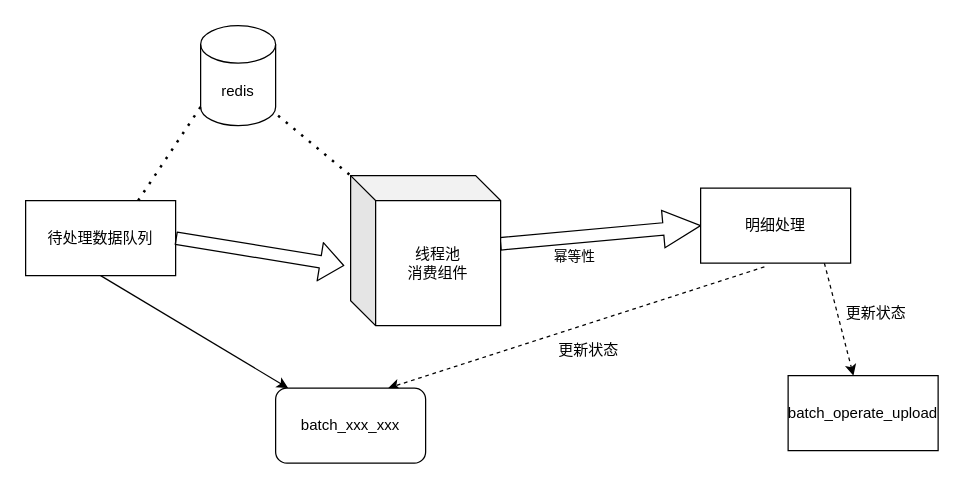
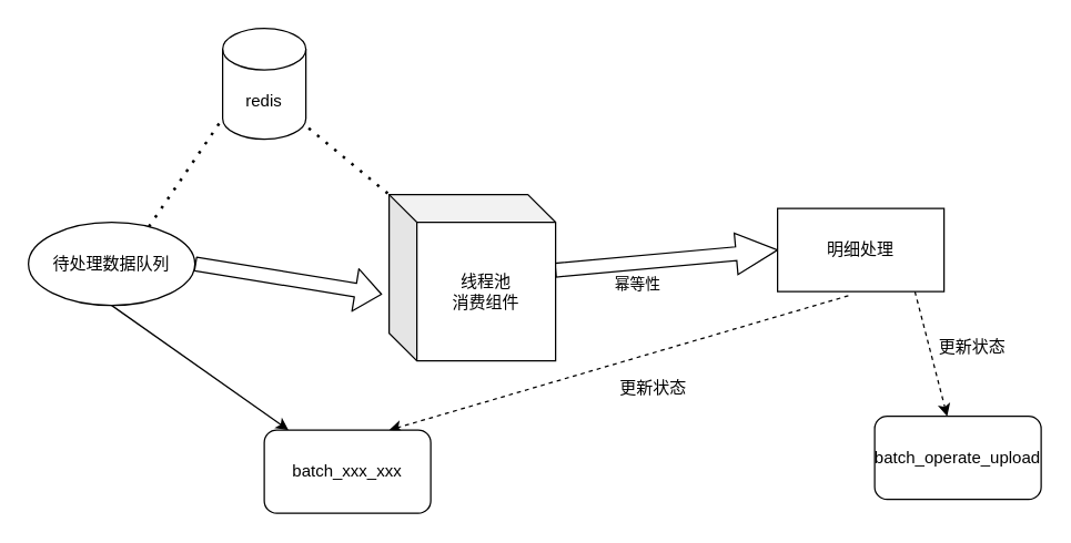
- <mxCell id="3" value="待处理数据队列" style="rounded=0;whiteSpace=wrap;html=1;" vertex="1" parent="1"><mxGeometry x="20" y="160" width="120" height="60" as="geometry" /></mxCell>
+ <mxCell id="3" value="待处理数据队列" style="ellipse;whiteSpace=wrap;html=1;" vertex="1" parent="1"><mxGeometry x="20" y="160" width="120" height="60" as="geometry" /></mxCell>
- <mxCell id="10" value="batch_operate_upload" style="whiteSpace=wrap;html=1;rounded=0;" vertex="1" parent="1"><mxGeometry x="630" y="300" width="120" height="60" as="geometry" /></mxCell>
+ <mxCell id="10" value="batch_operate_upload" style="rounded=1;whiteSpace=wrap;html=1;" vertex="1" parent="1"><mxGeometry x="630" y="300" width="120" height="60" as="geometry" /></mxCell>
- <mxCell id="11" value="batch_xxx_xxx" style="rounded=1;whiteSpace=wrap;html=1;" vertex="1" parent="1"><mxGeometry x="220" y="310" width="120" height="60" as="geometry" /></mxCell>
+ <mxCell id="11" value="batch_xxx_xxx" style="rounded=1;whiteSpace=wrap;html=1;" vertex="1" parent="1"><mxGeometry x="190" y="310" width="120" height="60" as="geometry" /></mxCell>
